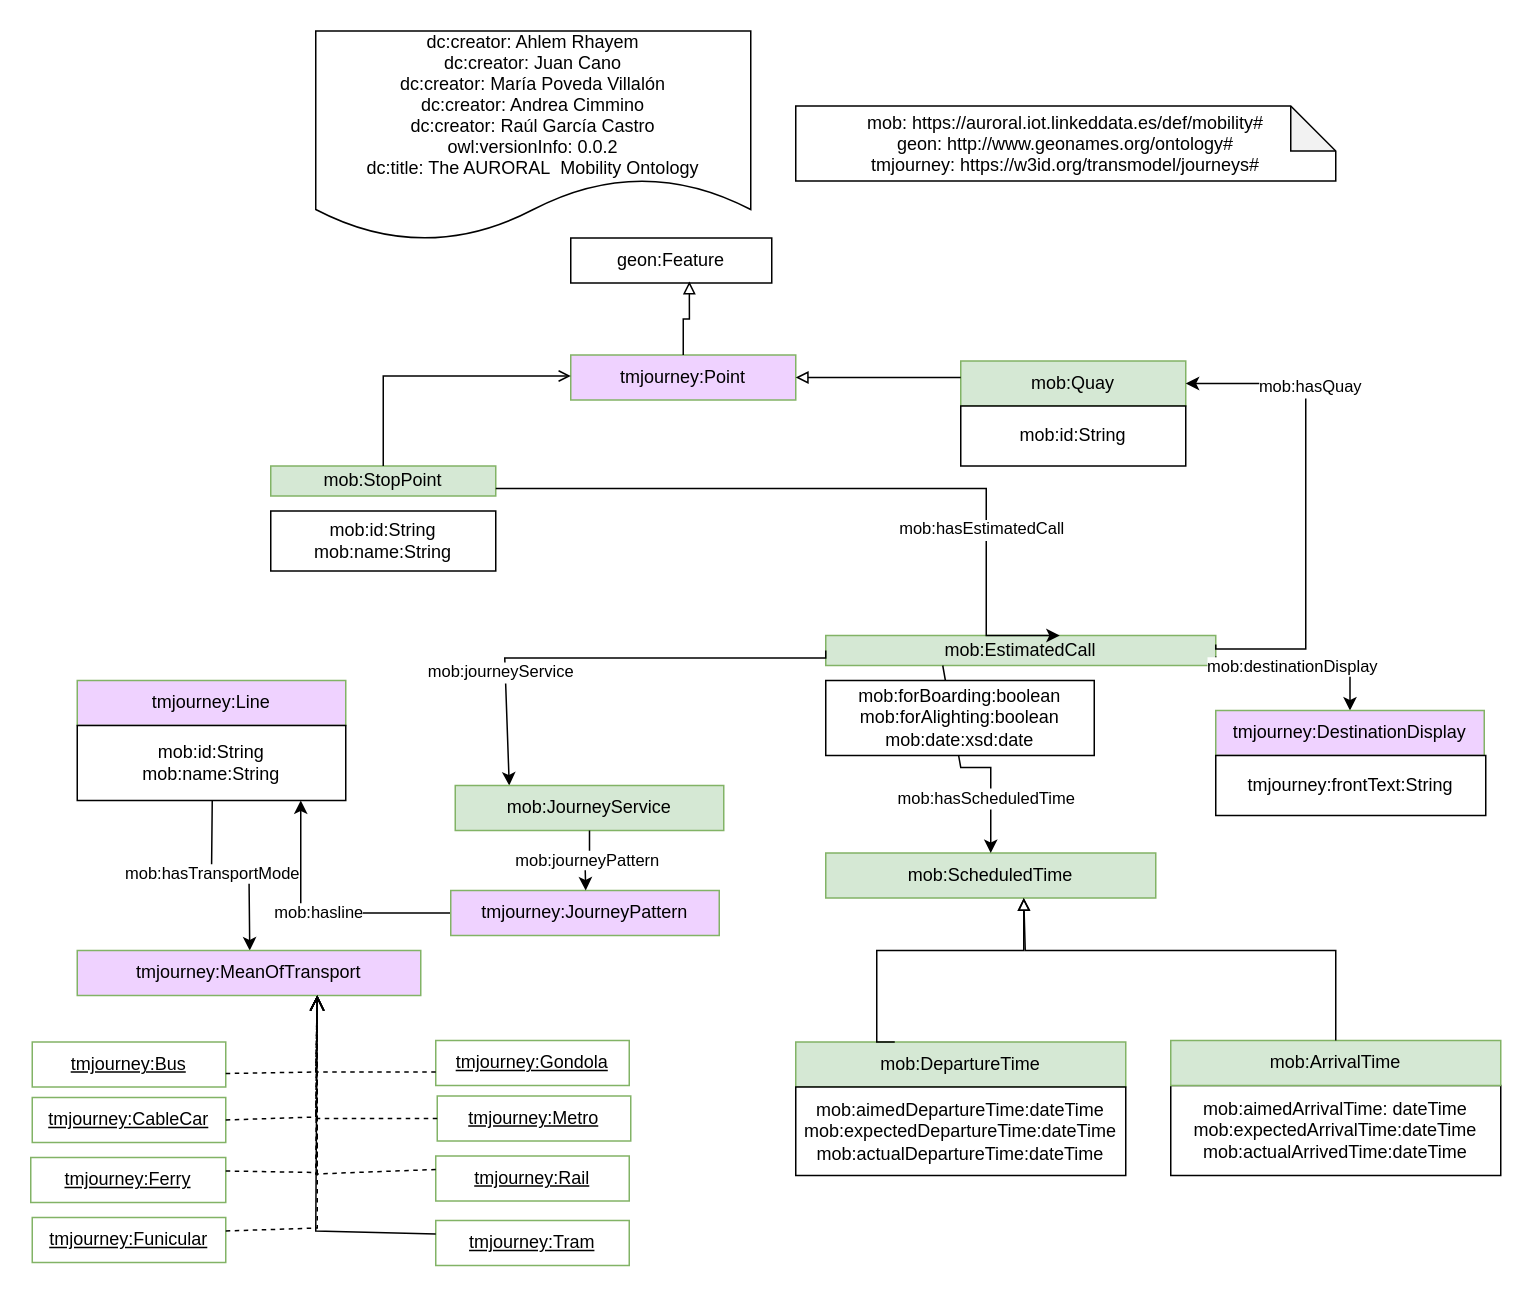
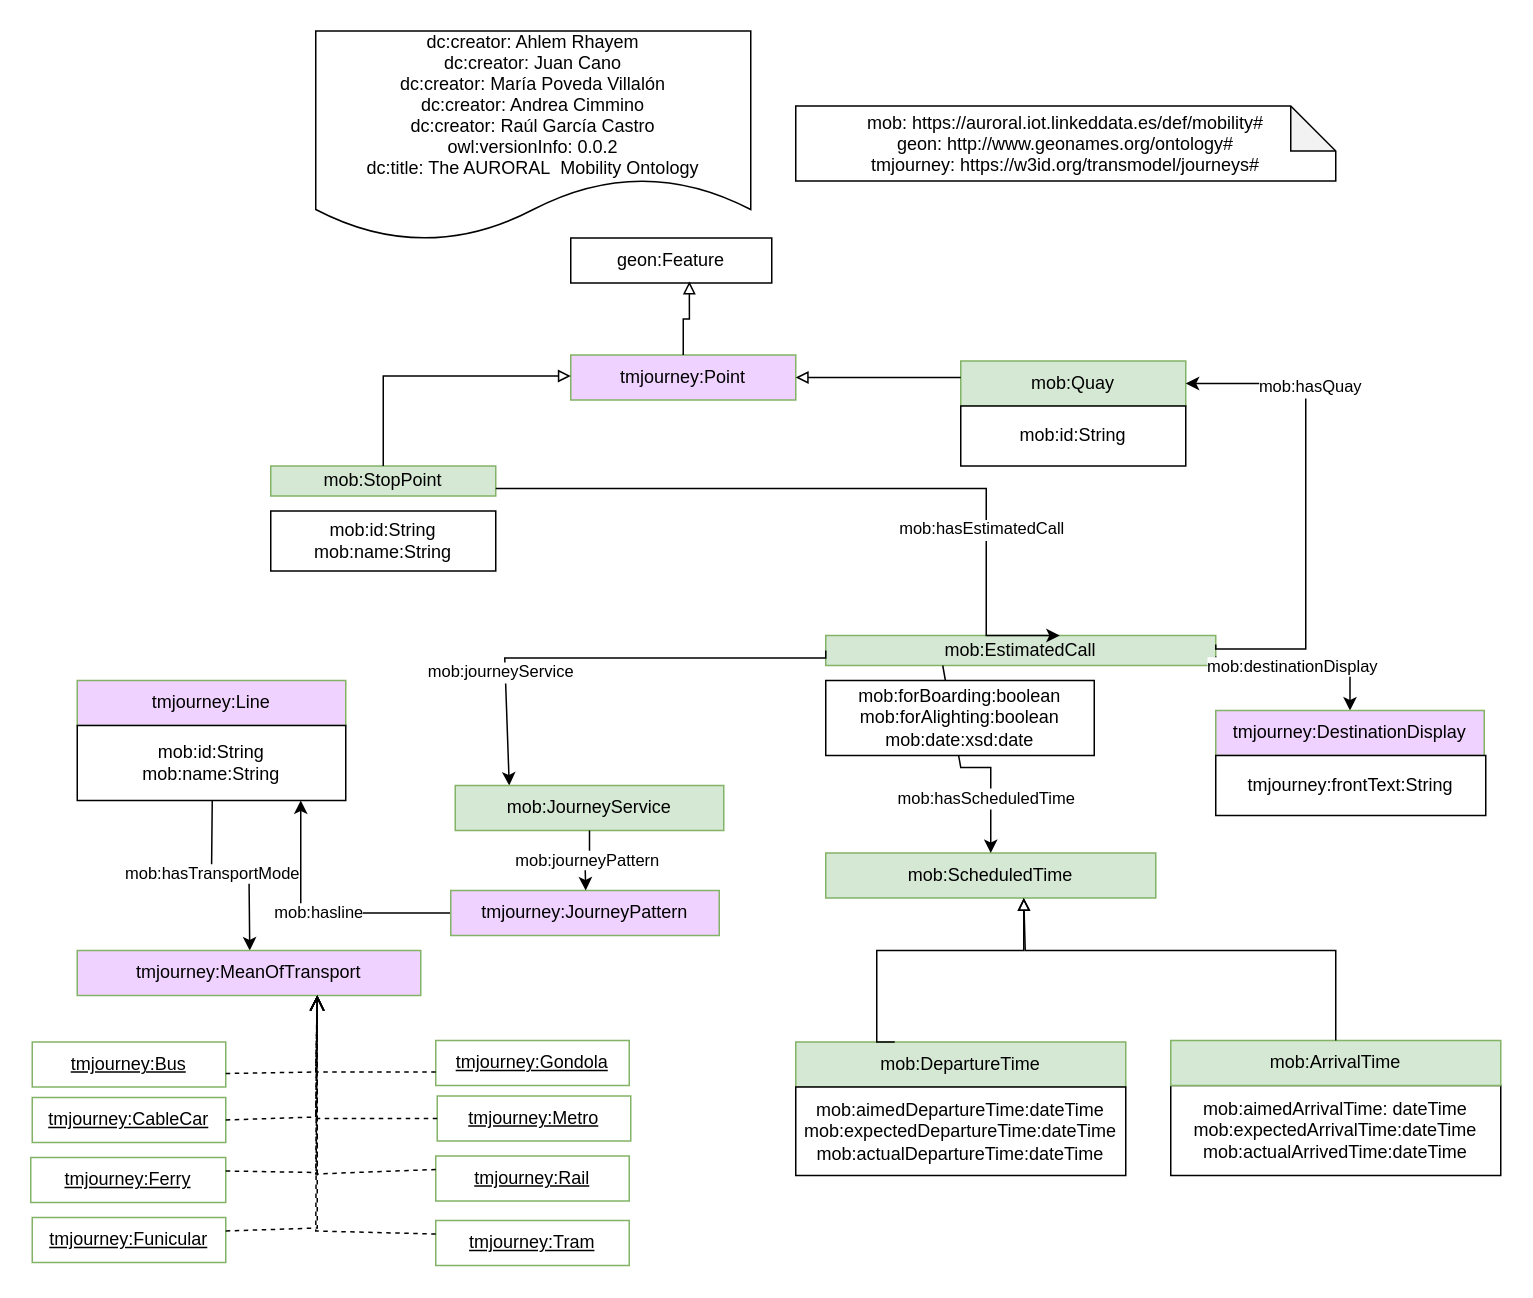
- <mxCell id="23" style="edgeStyle=orthogonalEdgeStyle;rounded=0;orthogonalLoop=1;jettySize=auto;html=1;fontSize=11;endArrow=open;endFill=0;" parent="1" source="5" target="21" edge="1"><mxGeometry relative="1" as="geometry"><mxPoint x="270" y="210" as="targetPoint" /><mxPoint x="445" y="295" as="sourcePoint" /><Array as="points"><mxPoint x="431" y="250" /><mxPoint x="431" y="250" /></Array></mxGeometry></mxCell>
+ <mxCell id="23" style="edgeStyle=orthogonalEdgeStyle;rounded=0;orthogonalLoop=1;jettySize=auto;html=1;fontSize=11;endArrow=block;endFill=0;" parent="1" source="5" target="21" edge="1"><mxGeometry relative="1" as="geometry"><mxPoint x="270" y="210" as="targetPoint" /><mxPoint x="445" y="295" as="sourcePoint" /><Array as="points"><mxPoint x="431" y="250" /><mxPoint x="431" y="250" /></Array></mxGeometry></mxCell>
- <mxCell id="52" value="" style="endArrow=open;html=1;fontColor=#000099;endFill=0;dashed=0;endSize=8;edgeStyle=orthogonalEdgeStyle;arcSize=0;" edge="1" parent="1" source="50" target="36"><mxGeometry width="50" height="50" relative="1" as="geometry"><mxPoint x="290" y="822" as="sourcePoint" /><mxPoint x="211" y="771" as="targetPoint" /><Array as="points"><mxPoint x="210" y="820" /></Array></mxGeometry></mxCell>
+ <mxCell id="52" value="" style="endArrow=open;html=1;fontColor=#000099;endFill=0;dashed=1;endSize=8;edgeStyle=orthogonalEdgeStyle;arcSize=0;" edge="1" parent="1" source="50" target="36"><mxGeometry width="50" height="50" relative="1" as="geometry"><mxPoint x="290" y="822" as="sourcePoint" /><mxPoint x="211" y="771" as="targetPoint" /><Array as="points"><mxPoint x="210" y="820" /></Array></mxGeometry></mxCell>
